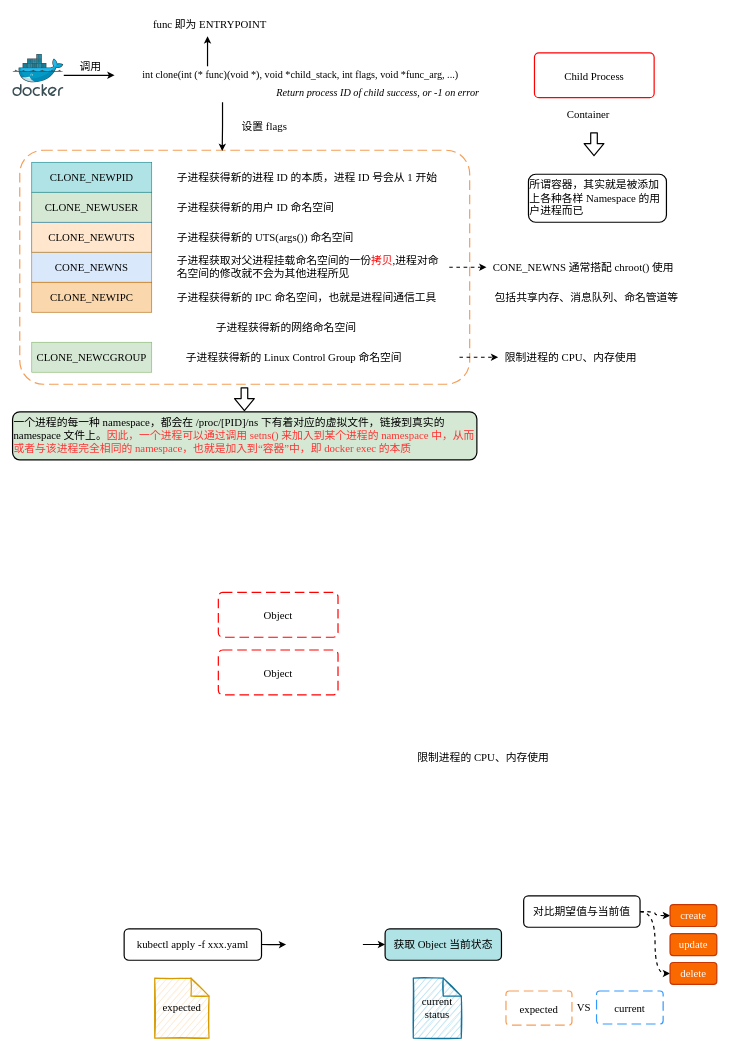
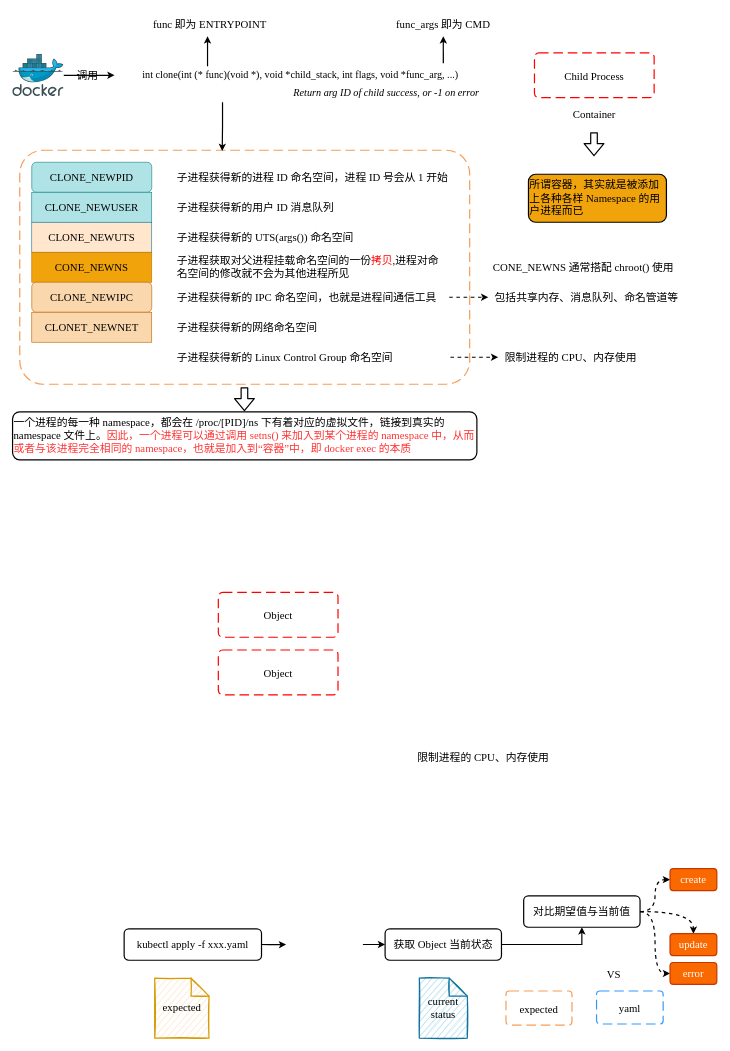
+ <mxCell id="33" value="func_args 即为 CMD" style="text;html=1;strokeColor=none;fillColor=none;align=center;verticalAlign=middle;whiteSpace=wrap;rounded=0;fontFamily=Comic Sans MS;fontSize=18;" vertex="1" parent="1"><mxGeometry x="629" y="20" width="218" height="40" as="geometry" /></mxCell>
+ <mxCell id="34" value="" style="endArrow=classic;html=1;fontFamily=Comic Sans MS;fontSize=18;strokeWidth=2;exitX=0.884;exitY=-0.167;exitDx=0;exitDy=0;exitPerimeter=0;entryX=0.5;entryY=1;entryDx=0;entryDy=0;" edge="1" parent="1" source="30" target="33"><mxGeometry width="50" height="50" relative="1" as="geometry"><mxPoint x="540" y="210" as="sourcePoint" /><mxPoint x="590" y="160" as="targetPoint" /></mxGeometry></mxCell>
- <mxCell id="5" value="调用" style="text;html=1;strokeColor=none;fillColor=none;align=center;verticalAlign=middle;whiteSpace=wrap;rounded=0;fontFamily=Comic Sans MS;fontSize=18;" parent="1" vertex="1"><mxGeometry x="130" y="100" width="40" height="20" as="geometry" /></mxCell>
+ <mxCell id="5" value="调用" style="text;html=1;strokeColor=none;fillColor=none;align=center;verticalAlign=middle;whiteSpace=wrap;rounded=0;fontFamily=Comic Sans MS;fontSize=18;" parent="1" vertex="1"><mxGeometry x="125" y="115" width="40" height="20" as="geometry" /></mxCell>
- <mxCell id="8" value="Child Process" style="rounded=1;arcSize=10;dashed=0;strokeColor=#ff0000;fillColor=none;gradientColor=none;dashPattern=8 4;strokeWidth=2;fontFamily=Comic Sans MS;fontSize=18;align=center;verticalAlign=middle;" parent="1" vertex="1"><mxGeometry x="890" y="87.63" width="199.5" height="74.75" as="geometry" /></mxCell>
+ <mxCell id="8" value="Child Process" style="rounded=1;arcSize=10;dashed=1;strokeColor=#ff0000;fillColor=none;gradientColor=none;dashPattern=8 4;strokeWidth=2;fontFamily=Comic Sans MS;fontSize=18;align=center;verticalAlign=middle;" parent="1" vertex="1"><mxGeometry x="890" y="87.63" width="199.5" height="74.75" as="geometry" /></mxCell>
- <mxCell id="31" value="&lt;font&gt;Return process ID of child success, or -1 on error&lt;/font&gt;" style="text;html=1;strokeColor=none;fillColor=none;align=right;verticalAlign=middle;whiteSpace=wrap;rounded=0;fontSize=17;fontFamily=Comic Sans MS;fontStyle=2" parent="1" vertex="1"><mxGeometry x="370" y="140" width="430" height="30" as="geometry" /></mxCell>
+ <mxCell id="31" value="&lt;font&gt;Return arg ID of child success, or -1 on error&lt;/font&gt;" style="text;html=1;strokeColor=none;fillColor=none;align=right;verticalAlign=middle;whiteSpace=wrap;rounded=0;fontSize=17;fontFamily=Comic Sans MS;fontStyle=2" parent="1" vertex="1"><mxGeometry x="370" y="140" width="430" height="30" as="geometry" /></mxCell>
- <mxCell id="9" value="Container" style="text;html=1;strokeColor=none;fillColor=none;align=center;verticalAlign=middle;whiteSpace=wrap;rounded=0;fontFamily=Comic Sans MS;fontSize=18;" parent="1" vertex="1"><mxGeometry x="880" y="180" width="200" height="20" as="geometry" /></mxCell>
+ <mxCell id="9" value="Container" style="text;html=1;strokeColor=none;fillColor=none;align=center;verticalAlign=middle;whiteSpace=wrap;rounded=0;fontFamily=Comic Sans MS;fontSize=18;" parent="1" vertex="1"><mxGeometry x="890" y="180" width="200" height="20" as="geometry" /></mxCell>
- <mxCell id="7" value="设置 flags" style="text;html=1;strokeColor=none;fillColor=none;align=center;verticalAlign=middle;whiteSpace=wrap;rounded=0;fontFamily=Comic Sans MS;fontSize=18;" parent="1" vertex="1"><mxGeometry x="380" y="200" width="120" height="20" as="geometry" /></mxCell>
- <mxCell id="12" value="&lt;span style=&quot;&quot;&gt;CLONE_NEWPID&lt;/span&gt;" style="rounded=0;whiteSpace=wrap;html=1;fontSize=18;align=center;fontFamily=Comic Sans MS;fillColor=#b0e3e6;strokeColor=#0e8088;" parent="1" vertex="1"><mxGeometry x="52" y="270" width="200" height="50" as="geometry" /></mxCell>
+ <mxCell id="12" value="&lt;span style=&quot;&quot;&gt;CLONE_NEWPID&lt;/span&gt;" style="whiteSpace=wrap;html=1;fontSize=18;align=center;fontFamily=Comic Sans MS;fillColor=#b0e3e6;strokeColor=#0e8088;rounded=1;" parent="1" vertex="1"><mxGeometry x="52" y="270" width="200" height="50" as="geometry" /></mxCell>
- <mxCell id="13" value="子进程获得新的进程 ID 的本质，进程 ID 号会从 1 开始" style="text;whiteSpace=wrap;html=1;fontSize=18;fontFamily=Comic Sans MS;" parent="1" vertex="1"><mxGeometry x="292" y="277.5" width="470" height="35" as="geometry" /></mxCell>
+ <mxCell id="13" value="子进程获得新的进程 ID 命名空间，进程 ID 号会从 1 开始" style="text;whiteSpace=wrap;html=1;fontSize=18;fontFamily=Comic Sans MS;" parent="1" vertex="1"><mxGeometry x="292" y="277.5" width="470" height="35" as="geometry" /></mxCell>
- <mxCell id="11" value="所谓容器，其实就是被添加上各种各样 Namespace 的用户进程而已" style="rounded=1;whiteSpace=wrap;html=1;fontFamily=Comic Sans MS;fontSize=18;align=left;verticalAlign=middle;strokeWidth=2;" parent="1" vertex="1"><mxGeometry x="880" y="290" width="230" height="80" as="geometry" /></mxCell>
+ <mxCell id="11" value="所谓容器，其实就是被添加上各种各样 Namespace 的用户进程而已" style="rounded=1;whiteSpace=wrap;html=1;fontFamily=Comic Sans MS;fontSize=18;align=left;verticalAlign=middle;strokeWidth=2;fillColor=#f0a30a;" parent="1" vertex="1"><mxGeometry x="880" y="290" width="230" height="80" as="geometry" /></mxCell>
- <mxCell id="14" value="&lt;span style=&quot;text-align: left&quot;&gt;CLONE_NEWUSER&lt;/span&gt;" style="rounded=0;whiteSpace=wrap;html=1;fontSize=18;align=center;fontFamily=Comic Sans MS;fillColor=#d5e8d4;strokeColor=#0e8088;" parent="1" vertex="1"><mxGeometry x="52" y="320" width="200" height="50" as="geometry" /></mxCell>
+ <mxCell id="14" value="&lt;span style=&quot;text-align: left&quot;&gt;CLONE_NEWUSER&lt;/span&gt;" style="rounded=0;whiteSpace=wrap;html=1;fontSize=18;align=center;fontFamily=Comic Sans MS;fillColor=#b0e3e6;strokeColor=#0e8088;" parent="1" vertex="1"><mxGeometry x="52" y="320" width="200" height="50" as="geometry" /></mxCell>
- <mxCell id="15" value="子进程获得新的用户 ID 命名空间" style="text;whiteSpace=wrap;html=1;fontSize=18;verticalAlign=middle;fontFamily=Comic Sans MS;" parent="1" vertex="1"><mxGeometry x="292" y="325" width="290" height="40" as="geometry" /></mxCell>
+ <mxCell id="15" value="子进程获得新的用户 ID 消息队列" style="text;whiteSpace=wrap;html=1;fontSize=18;verticalAlign=middle;fontFamily=Comic Sans MS;" parent="1" vertex="1"><mxGeometry x="292" y="325" width="290" height="40" as="geometry" /></mxCell>
- <mxCell id="18" value="&lt;span style=&quot;text-align: left&quot;&gt;CONE_NEWNS&lt;/span&gt;" style="rounded=0;whiteSpace=wrap;html=1;fontSize=18;align=center;fontFamily=Comic Sans MS;fillColor=#dae8fc;strokeColor=#BD7000;fontColor=#000000;" parent="1" vertex="1"><mxGeometry x="52" y="420" width="200" height="50" as="geometry" /></mxCell>
+ <mxCell id="18" value="&lt;span style=&quot;text-align: left&quot;&gt;CONE_NEWNS&lt;/span&gt;" style="rounded=0;whiteSpace=wrap;html=1;fontSize=18;align=center;fontFamily=Comic Sans MS;fillColor=#f0a30a;strokeColor=#BD7000;fontColor=#000000;" parent="1" vertex="1"><mxGeometry x="52" y="420" width="200" height="50" as="geometry" /></mxCell>
- <mxCell id="19" style="edgeStyle=orthogonalEdgeStyle;curved=1;rounded=0;orthogonalLoop=1;jettySize=auto;html=1;exitX=1;exitY=0.5;exitDx=0;exitDy=0;fontFamily=Comic Sans MS;fontSize=18;strokeWidth=2;dashed=1;" edge="1" parent="1" source="20" target="35"><mxGeometry relative="1" as="geometry" /></mxCell>
- <mxCell id="21" value="&lt;span style=&quot;text-align: left&quot;&gt;CLONE_NEWIPC&lt;/span&gt;" style="rounded=0;whiteSpace=wrap;html=1;fontSize=18;align=center;fontFamily=Comic Sans MS;fillColor=#fad7ac;strokeColor=#b46504;" parent="1" vertex="1"><mxGeometry x="52" y="470" width="200" height="50" as="geometry" /></mxCell>
+ <mxCell id="21" value="&lt;span style=&quot;text-align: left&quot;&gt;CLONE_NEWIPC&lt;/span&gt;" style="whiteSpace=wrap;html=1;fontSize=18;align=center;fontFamily=Comic Sans MS;fillColor=#fad7ac;strokeColor=#b46504;rounded=1;" parent="1" vertex="1"><mxGeometry x="52" y="470" width="200" height="50" as="geometry" /></mxCell>
+ <mxCell id="23" style="edgeStyle=orthogonalEdgeStyle;curved=1;rounded=0;orthogonalLoop=1;jettySize=auto;html=1;exitX=1;exitY=0.5;exitDx=0;exitDy=0;dashed=1;fontFamily=Comic Sans MS;fontSize=18;strokeWidth=2;" edge="1" parent="1" source="24" target="36"><mxGeometry relative="1" as="geometry" /></mxCell>
+ <mxCell id="22" value="&lt;span style=&quot;text-align: left&quot;&gt;CLONET_NEWNET&lt;/span&gt;" style="rounded=0;whiteSpace=wrap;html=1;fontSize=18;align=center;fontFamily=Comic Sans MS;fillColor=#fad7ac;strokeColor=#b46504;" parent="1" vertex="1"><mxGeometry x="52" y="520" width="200" height="50" as="geometry" /></mxCell>
- <mxCell id="25" value="子进程获得新的网络命名空间" style="text;whiteSpace=wrap;html=1;fontSize=18;verticalAlign=middle;fontFamily=Comic Sans MS;" parent="1" vertex="1"><mxGeometry x="357" y="525" width="360" height="40" as="geometry" /></mxCell>
+ <mxCell id="25" value="子进程获得新的网络命名空间" style="text;whiteSpace=wrap;html=1;fontSize=18;verticalAlign=middle;fontFamily=Comic Sans MS;" parent="1" vertex="1"><mxGeometry x="292" y="525" width="360" height="40" as="geometry" /></mxCell>
- <mxCell id="26" value="&lt;div style=&quot;text-align: left&quot;&gt;&lt;span&gt;CLONE_NEWCGROUP&lt;/span&gt;&lt;/div&gt;" style="rounded=0;whiteSpace=wrap;html=1;fontSize=18;align=center;fontFamily=Comic Sans MS;fillColor=#d5e8d4;strokeColor=#82b366;" parent="1" vertex="1"><mxGeometry x="52" y="570" width="200" height="50" as="geometry" /></mxCell>
- <mxCell id="28" value="子进程获得新的 Linux Control Group 命名空间" style="text;whiteSpace=wrap;html=1;fontSize=18;verticalAlign=middle;fontFamily=Comic Sans MS;" parent="1" vertex="1"><mxGeometry x="307" y="575" width="458" height="40" as="geometry" /></mxCell>
+ <mxCell id="28" value="子进程获得新的 Linux Control Group 命名空间" style="text;whiteSpace=wrap;html=1;fontSize=18;verticalAlign=middle;fontFamily=Comic Sans MS;" parent="1" vertex="1"><mxGeometry x="292" y="575" width="458" height="40" as="geometry" /></mxCell>
- <mxCell id="38" value="一个进程的每一种 namespace，都会在 /proc/[PID]/ns 下有着对应的虚拟文件，链接到真实的 namespace 文件上。&lt;font color=&quot;#ff3333&quot;&gt;因此，一个进程可以通过调用 setns() 来加入到某个进程的 namespace 中，从而或者与该进程完全相同的 namespace，也就是加入到“容器”中，即 docker exec 的本质&lt;/font&gt;" style="rounded=1;whiteSpace=wrap;html=1;fontFamily=Comic Sans MS;fontSize=18;align=left;verticalAlign=middle;strokeWidth=2;fillColor=#d5e8d4;" vertex="1" parent="1"><mxGeometry x="20" y="686" width="774" height="80" as="geometry" /></mxCell>
+ <mxCell id="38" value="一个进程的每一种 namespace，都会在 /proc/[PID]/ns 下有着对应的虚拟文件，链接到真实的 namespace 文件上。&lt;font color=&quot;#ff3333&quot;&gt;因此，一个进程可以通过调用 setns() 来加入到某个进程的 namespace 中，从而或者与该进程完全相同的 namespace，也就是加入到“容器”中，即 docker exec 的本质&lt;/font&gt;" style="rounded=1;whiteSpace=wrap;html=1;fontFamily=Comic Sans MS;fontSize=18;align=left;verticalAlign=middle;strokeWidth=2;" vertex="1" parent="1"><mxGeometry x="20" y="686" width="774" height="80" as="geometry" /></mxCell>
+ <mxCell id="51" style="edgeStyle=orthogonalEdgeStyle;curved=1;rounded=0;orthogonalLoop=1;jettySize=auto;html=1;exitX=1;exitY=0.5;exitDx=0;exitDy=0;fontFamily=Comic Sans MS;fontSize=18;fontColor=#FFFFFF;strokeWidth=2;dashed=1;" edge="1" parent="1" source="54" target="59"><mxGeometry relative="1" as="geometry" /></mxCell>
- <mxCell id="58" value="&lt;span&gt;create&lt;/span&gt;" style="rounded=1;whiteSpace=wrap;html=1;fontFamily=Comic Sans MS;fontSize=18;align=center;verticalAlign=middle;strokeWidth=2;fillColor=#fa6800;strokeColor=#C73500;fontColor=#FFFFFF;" vertex="1" parent="1"><mxGeometry x="1116" y="1507.62" width="78" height="36.38" as="geometry" /></mxCell>
+ <mxCell id="58" value="&lt;span&gt;create&lt;/span&gt;" style="rounded=1;whiteSpace=wrap;html=1;fontFamily=Comic Sans MS;fontSize=18;align=center;verticalAlign=middle;strokeWidth=2;fillColor=#fa6800;strokeColor=#C73500;fontColor=#FFFFFF;" vertex="1" parent="1"><mxGeometry x="1116" y="1447.62" width="78" height="36.38" as="geometry" /></mxCell>
- <mxCell id="48" value="&lt;span&gt;获取 Object 当前状态&lt;/span&gt;" style="rounded=1;whiteSpace=wrap;html=1;fontFamily=Comic Sans MS;fontSize=18;align=center;verticalAlign=middle;strokeWidth=2;fillColor=#b0e3e6;" vertex="1" parent="1"><mxGeometry x="641" y="1547.81" width="194" height="52.38" as="geometry" /></mxCell>
+ <mxCell id="48" value="&lt;span&gt;获取 Object 当前状态&lt;/span&gt;" style="rounded=1;whiteSpace=wrap;html=1;fontFamily=Comic Sans MS;fontSize=18;align=center;verticalAlign=middle;strokeWidth=2;" vertex="1" parent="1"><mxGeometry x="641" y="1547.81" width="194" height="52.38" as="geometry" /></mxCell>
+ <mxCell id="47" style="edgeStyle=orthogonalEdgeStyle;rounded=0;orthogonalLoop=1;jettySize=auto;html=1;exitX=1;exitY=0.5;exitDx=0;exitDy=0;fontFamily=Comic Sans MS;fontSize=18;strokeWidth=2;" edge="1" parent="1" source="48" target="54"><mxGeometry relative="1" as="geometry" /></mxCell>
- <mxCell id="60" value="&lt;span&gt;delete&lt;/span&gt;" style="rounded=1;whiteSpace=wrap;html=1;fontFamily=Comic Sans MS;fontSize=18;align=center;verticalAlign=middle;strokeWidth=2;fillColor=#fa6800;strokeColor=#C73500;fontColor=#FFFFFF;" vertex="1" parent="1"><mxGeometry x="1116" y="1604" width="78" height="36.38" as="geometry" /></mxCell>
+ <mxCell id="60" value="&lt;span&gt;error&lt;/span&gt;" style="rounded=1;whiteSpace=wrap;html=1;fontFamily=Comic Sans MS;fontSize=18;align=center;verticalAlign=middle;strokeWidth=2;fillColor=#fa6800;strokeColor=#C73500;fontColor=#FFFFFF;" vertex="1" parent="1"><mxGeometry x="1116" y="1604" width="78" height="36.38" as="geometry" /></mxCell>
- <mxCell id="50" value="current&lt;br&gt;status" style="shape=note;whiteSpace=wrap;html=1;backgroundOutline=1;darkOpacity=0.05;fontFamily=Comic Sans MS;fontSize=18;strokeWidth=2;align=center;fillColor=#b1ddf0;strokeColor=#10739e;sketch=1;" vertex="1" parent="1"><mxGeometry x="688" y="1630" width="80" height="100" as="geometry" /></mxCell>
+ <mxCell id="50" value="current&lt;br&gt;status" style="shape=note;whiteSpace=wrap;html=1;backgroundOutline=1;darkOpacity=0.05;fontFamily=Comic Sans MS;fontSize=18;strokeWidth=2;align=center;fillColor=#b1ddf0;strokeColor=#10739e;sketch=1;" vertex="1" parent="1"><mxGeometry x="698" y="1630" width="80" height="100" as="geometry" /></mxCell>
- <mxCell id="57" value="&lt;div&gt;VS&lt;/div&gt;" style="text;html=1;strokeColor=none;fillColor=none;align=center;verticalAlign=middle;whiteSpace=wrap;rounded=0;fontFamily=Comic Sans MS;fontSize=18;" vertex="1" parent="1"><mxGeometry x="952.5" y="1659" width="39" height="40" as="geometry" /></mxCell>
+ <mxCell id="57" value="&lt;div&gt;VS&lt;/div&gt;" style="text;html=1;strokeColor=none;fillColor=none;align=center;verticalAlign=middle;whiteSpace=wrap;rounded=0;fontFamily=Comic Sans MS;fontSize=18;" vertex="1" parent="1"><mxGeometry x="1002.5" y="1604" width="39" height="40" as="geometry" /></mxCell>
- <mxCell id="56" value="current" style="rounded=1;arcSize=10;dashed=1;fillColor=none;gradientColor=none;dashPattern=8 4;strokeWidth=2;fontFamily=Comic Sans MS;fontSize=18;align=center;verticalAlign=middle;strokeColor=#3399FF;" vertex="1" parent="1"><mxGeometry x="993.5" y="1651.5" width="111" height="55" as="geometry" /></mxCell>
+ <mxCell id="56" value="yaml" style="rounded=1;arcSize=10;dashed=1;fillColor=none;gradientColor=none;dashPattern=8 4;strokeWidth=2;fontFamily=Comic Sans MS;fontSize=18;align=center;verticalAlign=middle;strokeColor=#3399FF;" vertex="1" parent="1"><mxGeometry x="993.5" y="1651.5" width="111" height="55" as="geometry" /></mxCell>
